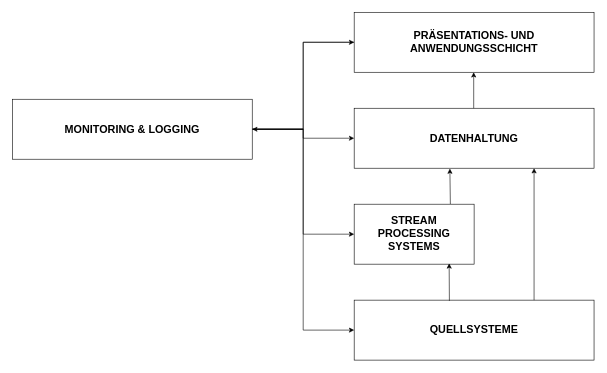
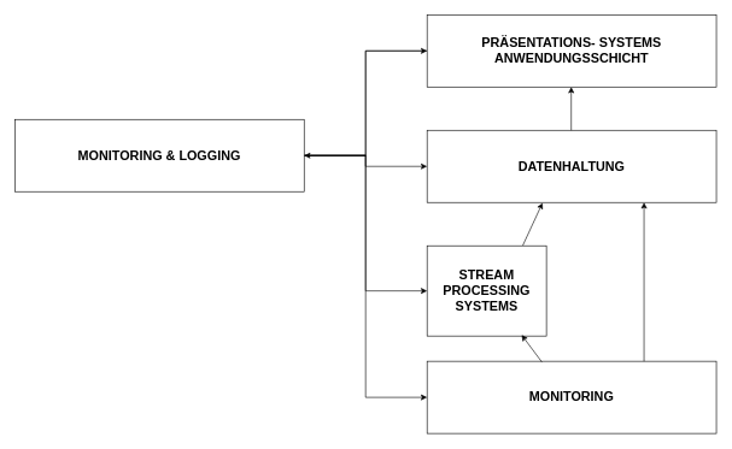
- <mxCell id="6" value="&lt;h2&gt;PRÄSENTATIONS- UND ANWENDUNGSSCHICHT&lt;br&gt;&lt;/h2&gt;" style="rounded=0;whiteSpace=wrap;html=1;" vertex="1" parent="1"><mxGeometry x="590" y="20" width="400" height="100" as="geometry" /></mxCell>
+ <mxCell id="6" value="&lt;h2&gt;PRÄSENTATIONS- SYSTEMS ANWENDUNGSSCHICHT&lt;br&gt;&lt;/h2&gt;" style="rounded=0;whiteSpace=wrap;html=1;" vertex="1" parent="1"><mxGeometry x="590" y="20" width="400" height="100" as="geometry" /></mxCell>
- <mxCell id="3" value="&lt;h2&gt;STREAM PROCESSING SYSTEMS&lt;br&gt;&lt;/h2&gt;" style="rounded=0;whiteSpace=wrap;html=1;" vertex="1" parent="1"><mxGeometry x="590" y="340" width="200" height="100" as="geometry" /></mxCell>
+ <mxCell id="3" value="&lt;h2&gt;STREAM PROCESSING SYSTEMS&lt;br&gt;&lt;/h2&gt;" style="rounded=0;whiteSpace=wrap;html=1;" vertex="1" parent="1"><mxGeometry x="590" y="340" width="165" height="125" as="geometry" /></mxCell>
- <mxCell id="2" value="&lt;h2&gt;QUELLSYSTEME&lt;/h2&gt;" style="rounded=0;whiteSpace=wrap;html=1;" vertex="1" parent="1"><mxGeometry x="590" y="500" width="400" height="100" as="geometry" /></mxCell>
+ <mxCell id="2" value="&lt;h2&gt;MONITORING&lt;/h2&gt;" style="rounded=0;whiteSpace=wrap;html=1;" vertex="1" parent="1"><mxGeometry x="590" y="500" width="400" height="100" as="geometry" /></mxCell>
